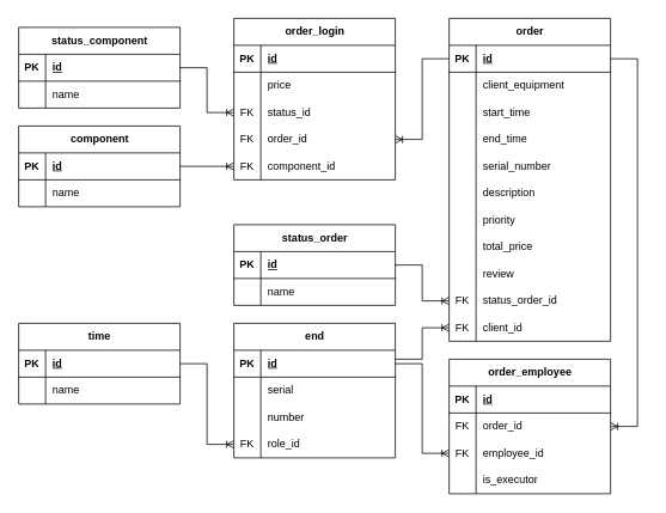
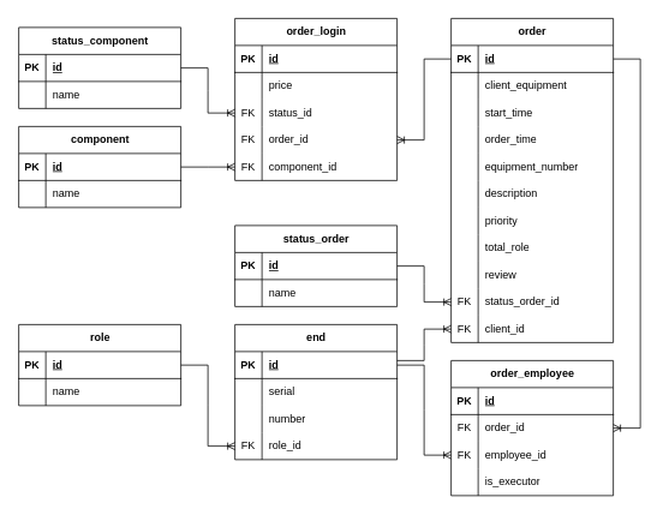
- <mxCell id="27" value="end_time" style="shape=partialRectangle;connectable=0;fillColor=none;top=0;left=0;bottom=0;right=0;align=left;spacingLeft=6;overflow=hidden;whiteSpace=wrap;html=1;" parent="25" vertex="1"><mxGeometry x="30" width="150" height="30" as="geometry"><mxRectangle width="150" height="30" as="alternateBounds" /></mxGeometry></mxCell>
+ <mxCell id="27" value="order_time" style="shape=partialRectangle;connectable=0;fillColor=none;top=0;left=0;bottom=0;right=0;align=left;spacingLeft=6;overflow=hidden;whiteSpace=wrap;html=1;" parent="25" vertex="1"><mxGeometry x="30" width="150" height="30" as="geometry"><mxRectangle width="150" height="30" as="alternateBounds" /></mxGeometry></mxCell>
- <mxCell id="30" value="serial_number" style="shape=partialRectangle;connectable=0;fillColor=none;top=0;left=0;bottom=0;right=0;align=left;spacingLeft=6;overflow=hidden;whiteSpace=wrap;html=1;" parent="28" vertex="1"><mxGeometry x="30" width="150" height="30" as="geometry"><mxRectangle width="150" height="30" as="alternateBounds" /></mxGeometry></mxCell>
+ <mxCell id="30" value="equipment_number" style="shape=partialRectangle;connectable=0;fillColor=none;top=0;left=0;bottom=0;right=0;align=left;spacingLeft=6;overflow=hidden;whiteSpace=wrap;html=1;" parent="28" vertex="1"><mxGeometry x="30" width="150" height="30" as="geometry"><mxRectangle width="150" height="30" as="alternateBounds" /></mxGeometry></mxCell>
- <mxCell id="39" value="total_price" style="shape=partialRectangle;connectable=0;fillColor=none;top=0;left=0;bottom=0;right=0;align=left;spacingLeft=6;overflow=hidden;whiteSpace=wrap;html=1;" parent="37" vertex="1"><mxGeometry x="30" width="150" height="30" as="geometry"><mxRectangle width="150" height="30" as="alternateBounds" /></mxGeometry></mxCell>
+ <mxCell id="39" value="total_role" style="shape=partialRectangle;connectable=0;fillColor=none;top=0;left=0;bottom=0;right=0;align=left;spacingLeft=6;overflow=hidden;whiteSpace=wrap;html=1;" parent="37" vertex="1"><mxGeometry x="30" width="150" height="30" as="geometry"><mxRectangle width="150" height="30" as="alternateBounds" /></mxGeometry></mxCell>
- <mxCell id="90" value="time" style="shape=table;startSize=30;container=1;collapsible=1;childLayout=tableLayout;fixedRows=1;rowLines=0;fontStyle=1;align=center;resizeLast=1;html=1;" parent="1" vertex="1"><mxGeometry x="20" y="360" width="180" height="90" as="geometry" /></mxCell>
+ <mxCell id="90" value="role" style="shape=table;startSize=30;container=1;collapsible=1;childLayout=tableLayout;fixedRows=1;rowLines=0;fontStyle=1;align=center;resizeLast=1;html=1;" parent="1" vertex="1"><mxGeometry x="20" y="360" width="180" height="90" as="geometry" /></mxCell>
